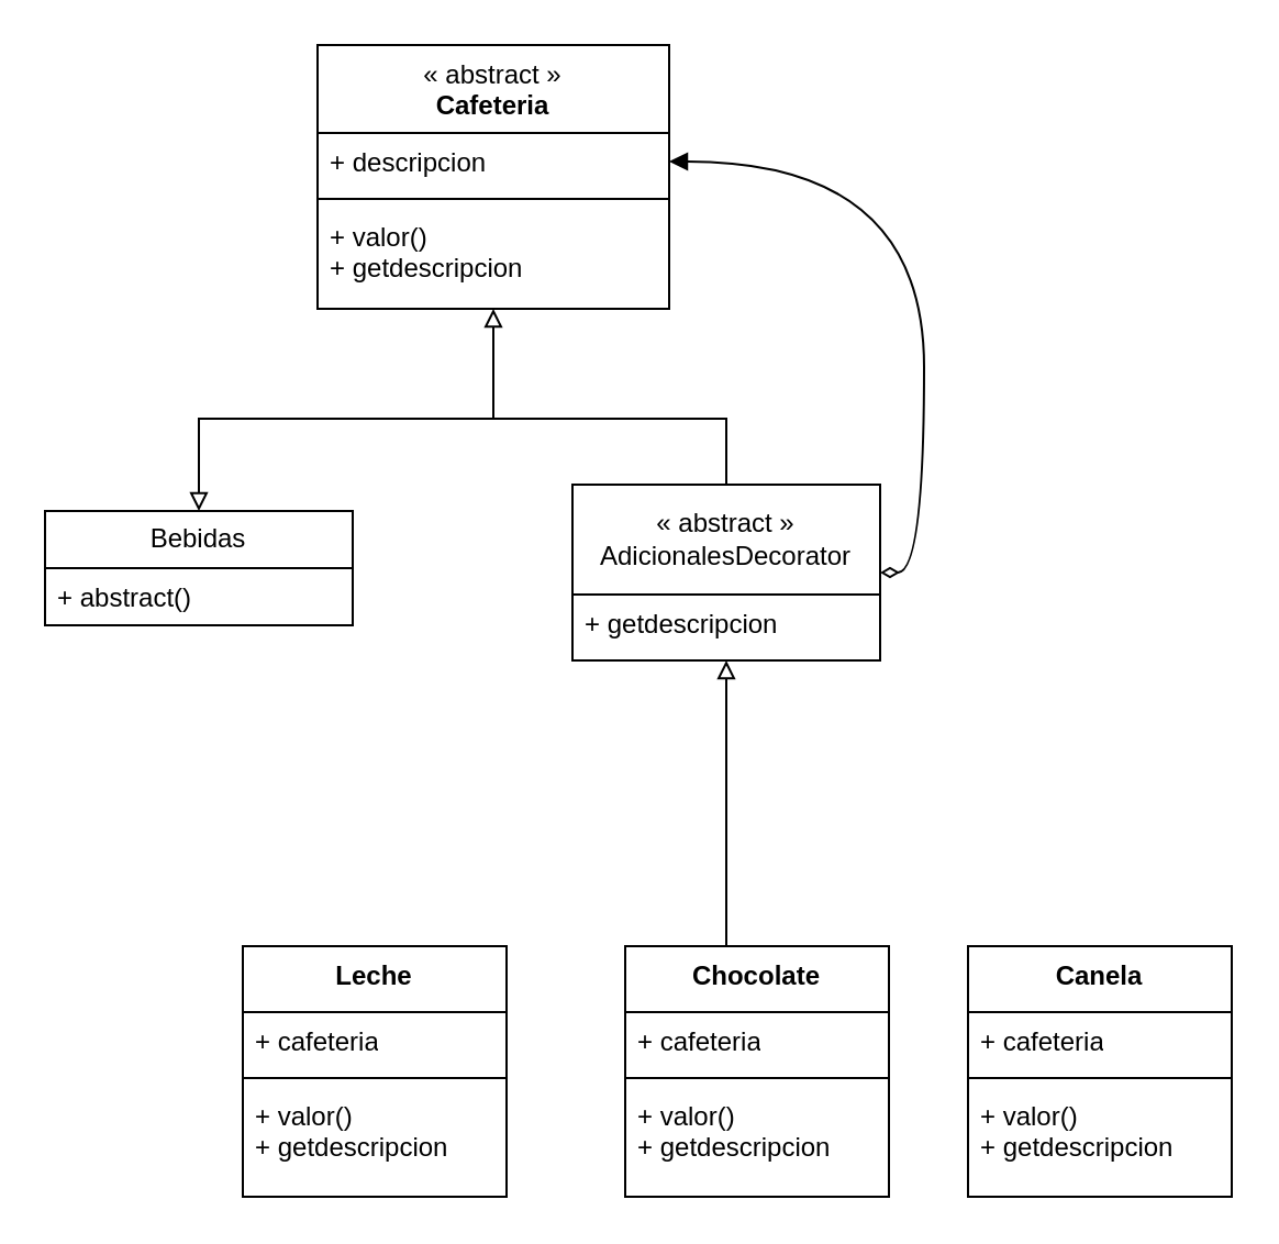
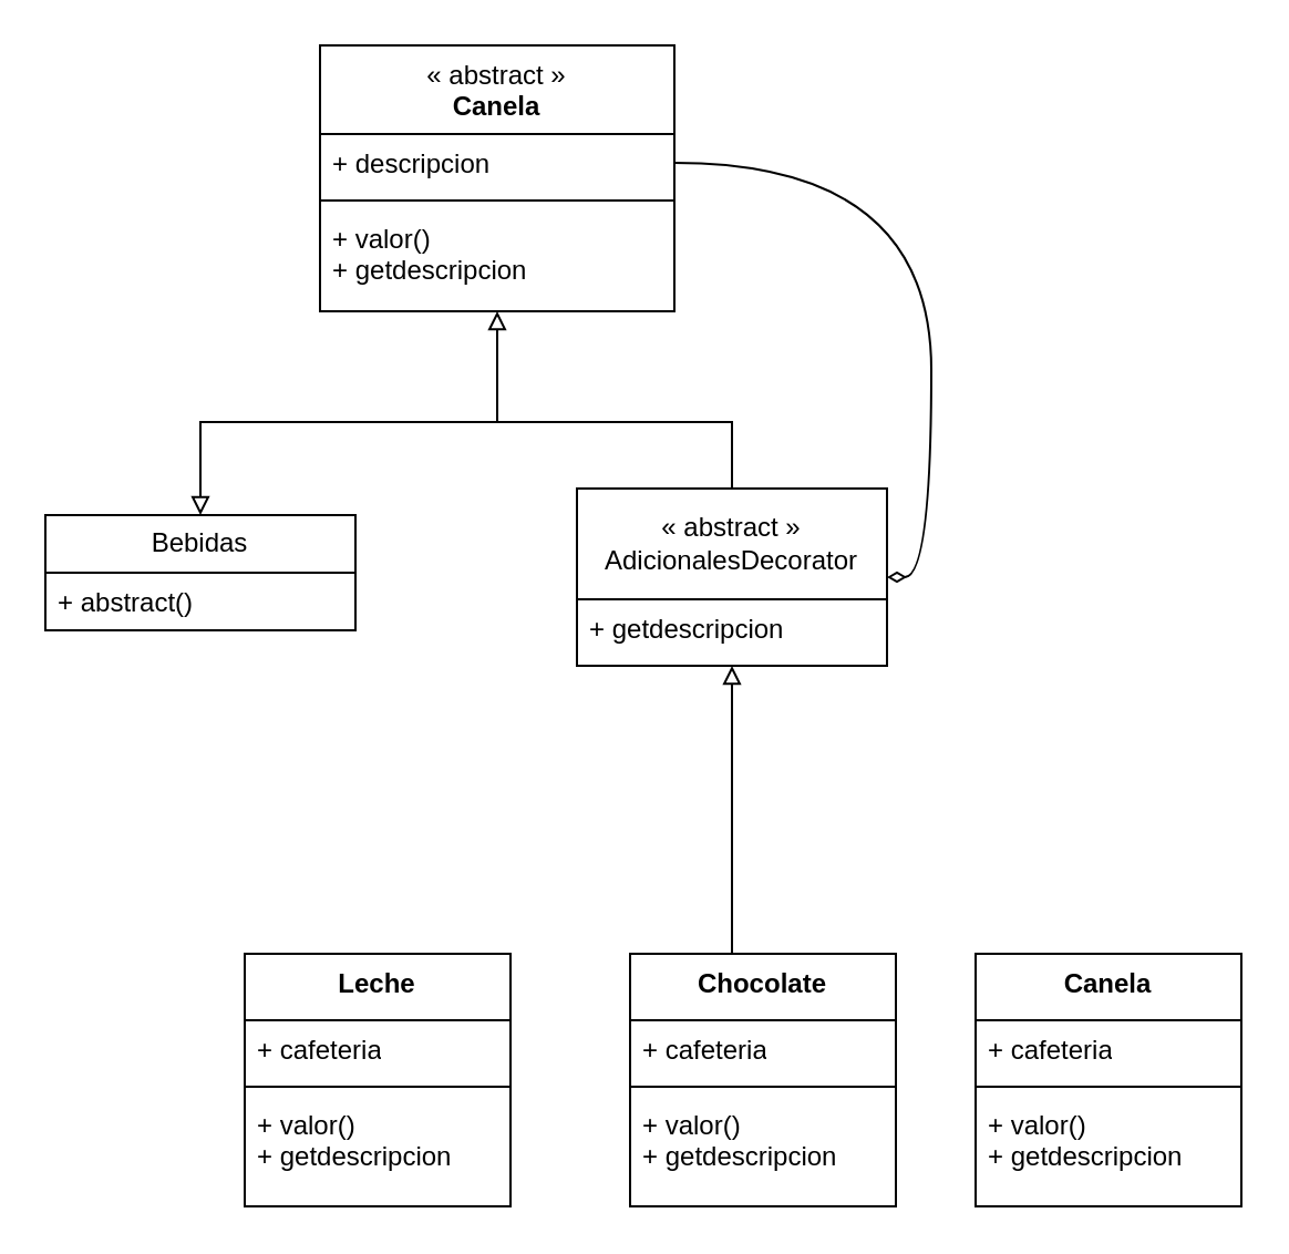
- <mxCell id="3" value="&lt;span style=&quot;font-weight: normal;&quot;&gt;« abstract »&lt;/span&gt;&lt;br&gt;Cafeteria" style="swimlane;fontStyle=1;align=center;verticalAlign=top;childLayout=stackLayout;horizontal=1;startSize=40;horizontalStack=0;resizeParent=1;resizeParentMax=0;resizeLast=0;collapsible=1;marginBottom=0;whiteSpace=wrap;html=1;" vertex="1" parent="1"><mxGeometry x="144" y="20" width="160" height="120" as="geometry"><mxRectangle x="334" y="100" width="90" height="30" as="alternateBounds" /></mxGeometry></mxCell>
+ <mxCell id="3" value="&lt;span style=&quot;font-weight: normal;&quot;&gt;« abstract »&lt;/span&gt;&lt;br&gt;Canela" style="swimlane;fontStyle=1;align=center;verticalAlign=top;childLayout=stackLayout;horizontal=1;startSize=40;horizontalStack=0;resizeParent=1;resizeParentMax=0;resizeLast=0;collapsible=1;marginBottom=0;whiteSpace=wrap;html=1;" vertex="1" parent="1"><mxGeometry x="144" y="20" width="160" height="120" as="geometry"><mxRectangle x="334" y="100" width="90" height="30" as="alternateBounds" /></mxGeometry></mxCell>
- <mxCell id="9" style="rounded=0;orthogonalLoop=1;jettySize=auto;html=1;exitX=1;exitY=0.5;exitDx=0;exitDy=0;entryX=1;entryY=0.5;entryDx=0;entryDy=0;edgeStyle=orthogonalEdgeStyle;endArrow=block;endFill=1;startArrow=diamondThin;startFill=0;curved=1;" edge="1" parent="1" source="11" target="4"><mxGeometry relative="1" as="geometry"><mxPoint x="420" y="80" as="targetPoint" /></mxGeometry></mxCell>
+ <mxCell id="9" style="rounded=0;orthogonalLoop=1;jettySize=auto;html=1;exitX=1;exitY=0.5;exitDx=0;exitDy=0;entryX=1;entryY=0.5;entryDx=0;entryDy=0;edgeStyle=orthogonalEdgeStyle;endArrow=none;endFill=1;startArrow=diamondThin;startFill=0;curved=1;" edge="1" parent="1" source="11" target="4"><mxGeometry relative="1" as="geometry"><mxPoint x="420" y="80" as="targetPoint" /></mxGeometry></mxCell>
